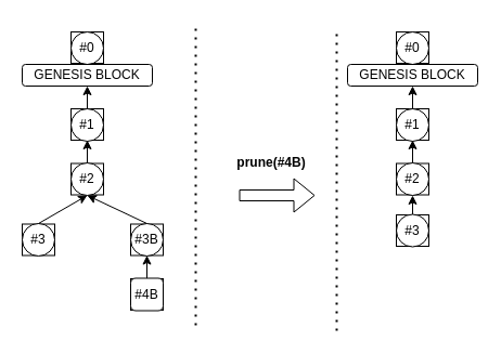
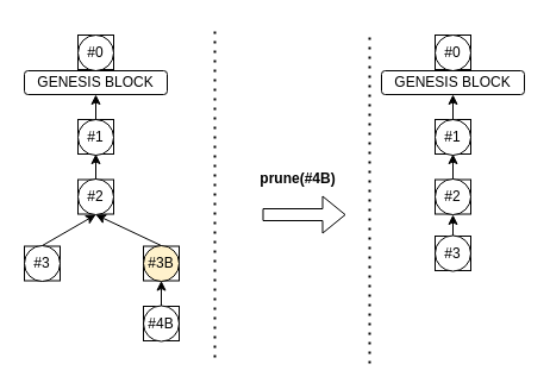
- <mxCell id="15" value="#3B" style="ellipse;whiteSpace=wrap;html=1;" vertex="1" parent="1"><mxGeometry x="120" y="206" width="30" height="30" as="geometry" /></mxCell>
+ <mxCell id="15" value="#3B" style="ellipse;whiteSpace=wrap;html=1;fillColor=#fff2cc;" vertex="1" parent="1"><mxGeometry x="120" y="206" width="30" height="30" as="geometry" /></mxCell>
- <mxCell id="18" value="#4B" style="whiteSpace=wrap;html=1;rounded=1;" vertex="1" parent="1"><mxGeometry x="120" y="256.5" width="30" height="30" as="geometry" /></mxCell>
+ <mxCell id="18" value="#4B" style="ellipse;whiteSpace=wrap;html=1;" vertex="1" parent="1"><mxGeometry x="120" y="256.5" width="30" height="30" as="geometry" /></mxCell>
